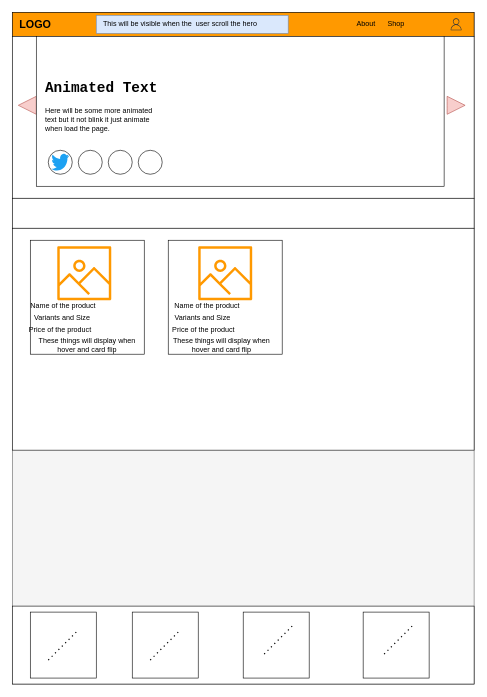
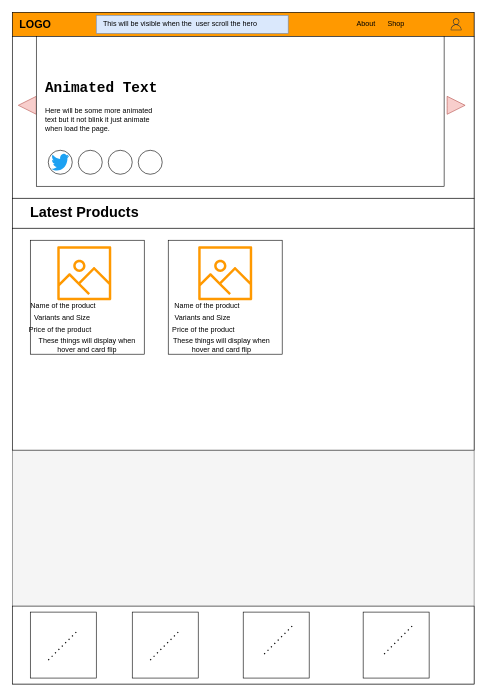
+ <mxCell id="24" value="&lt;font face=&quot;Helvetica&quot;&gt;Latest Products&lt;/font&gt;" style="text;strokeColor=none;fillColor=none;html=1;fontSize=24;fontStyle=1;verticalAlign=middle;align=center;fontFamily=Courier New;" vertex="1" parent="1"><mxGeometry x="60" y="330" width="160" height="50" as="geometry" /></mxCell>
